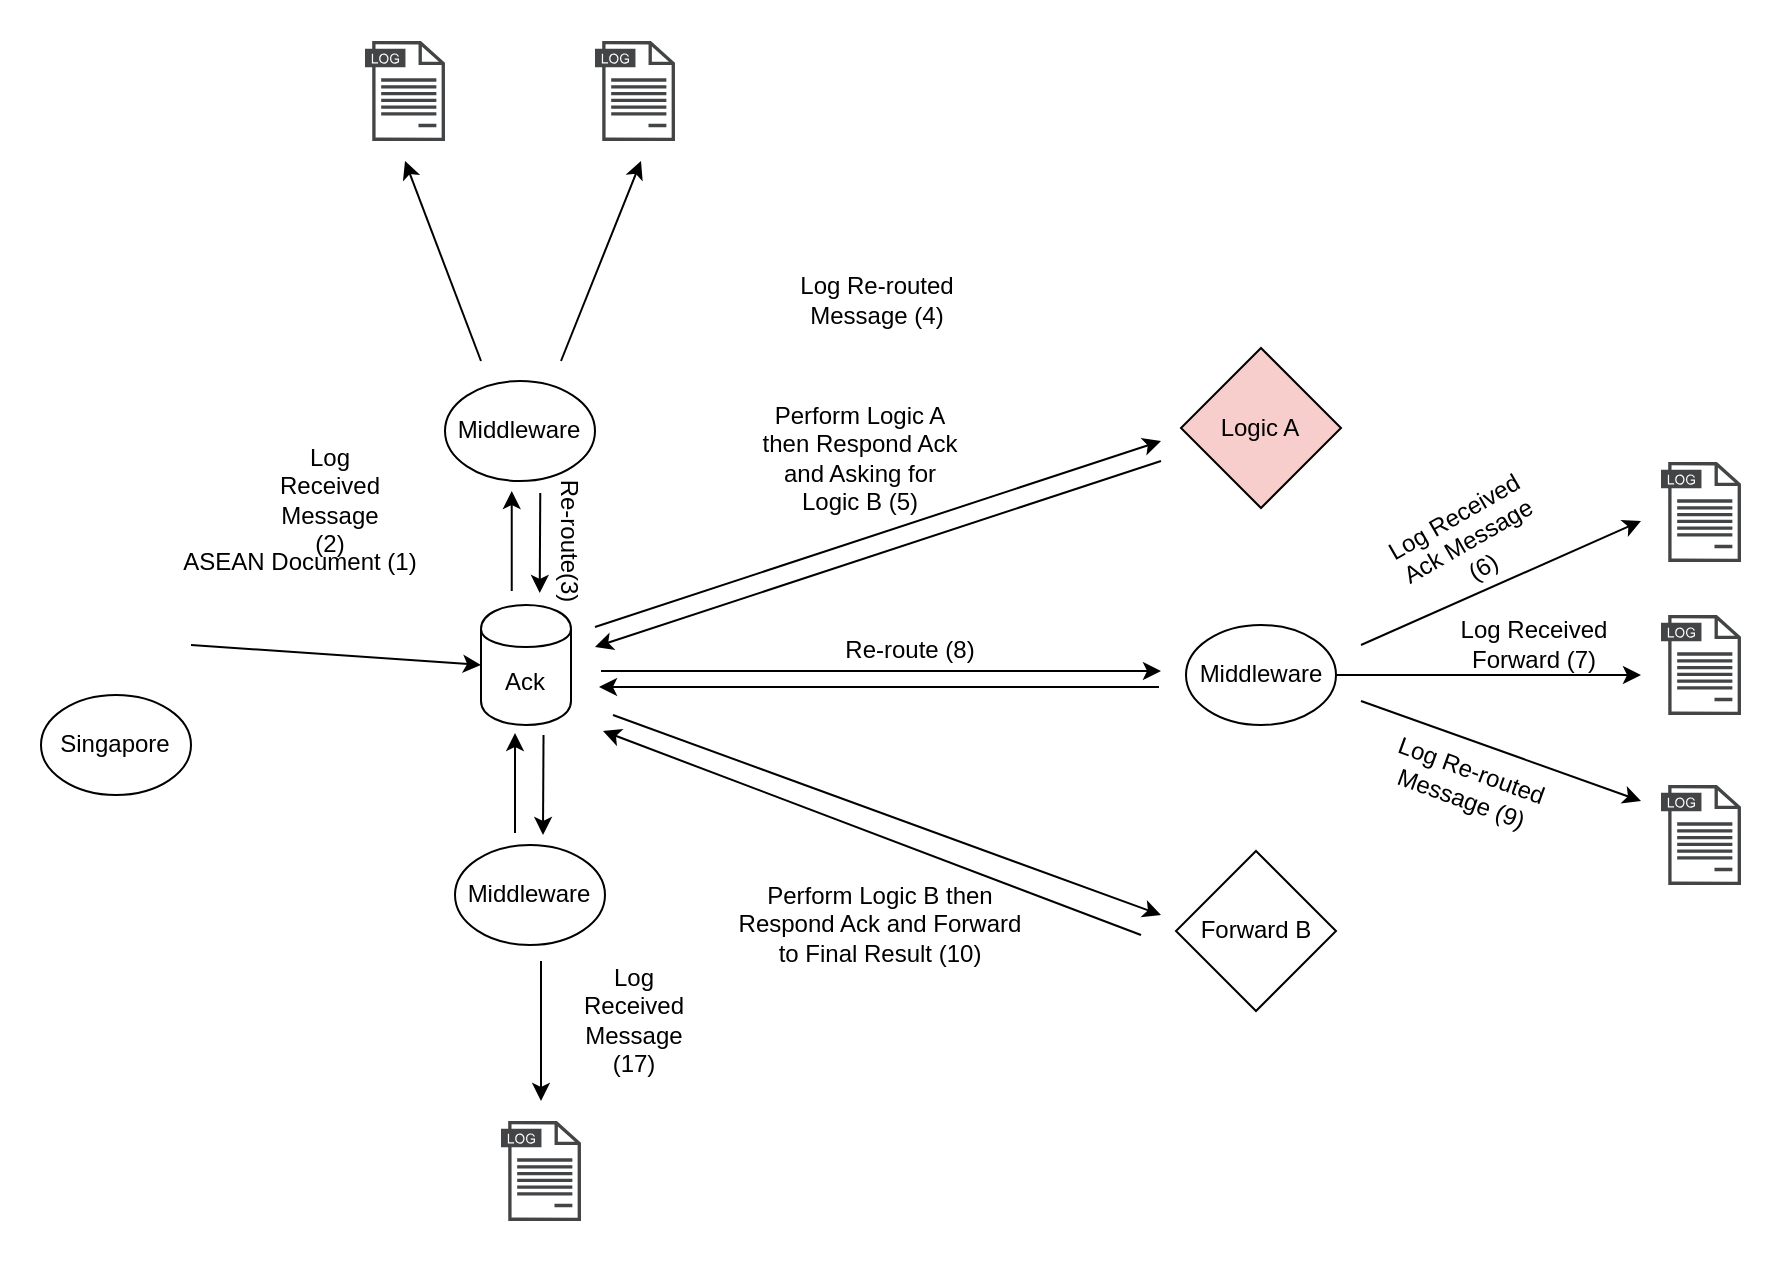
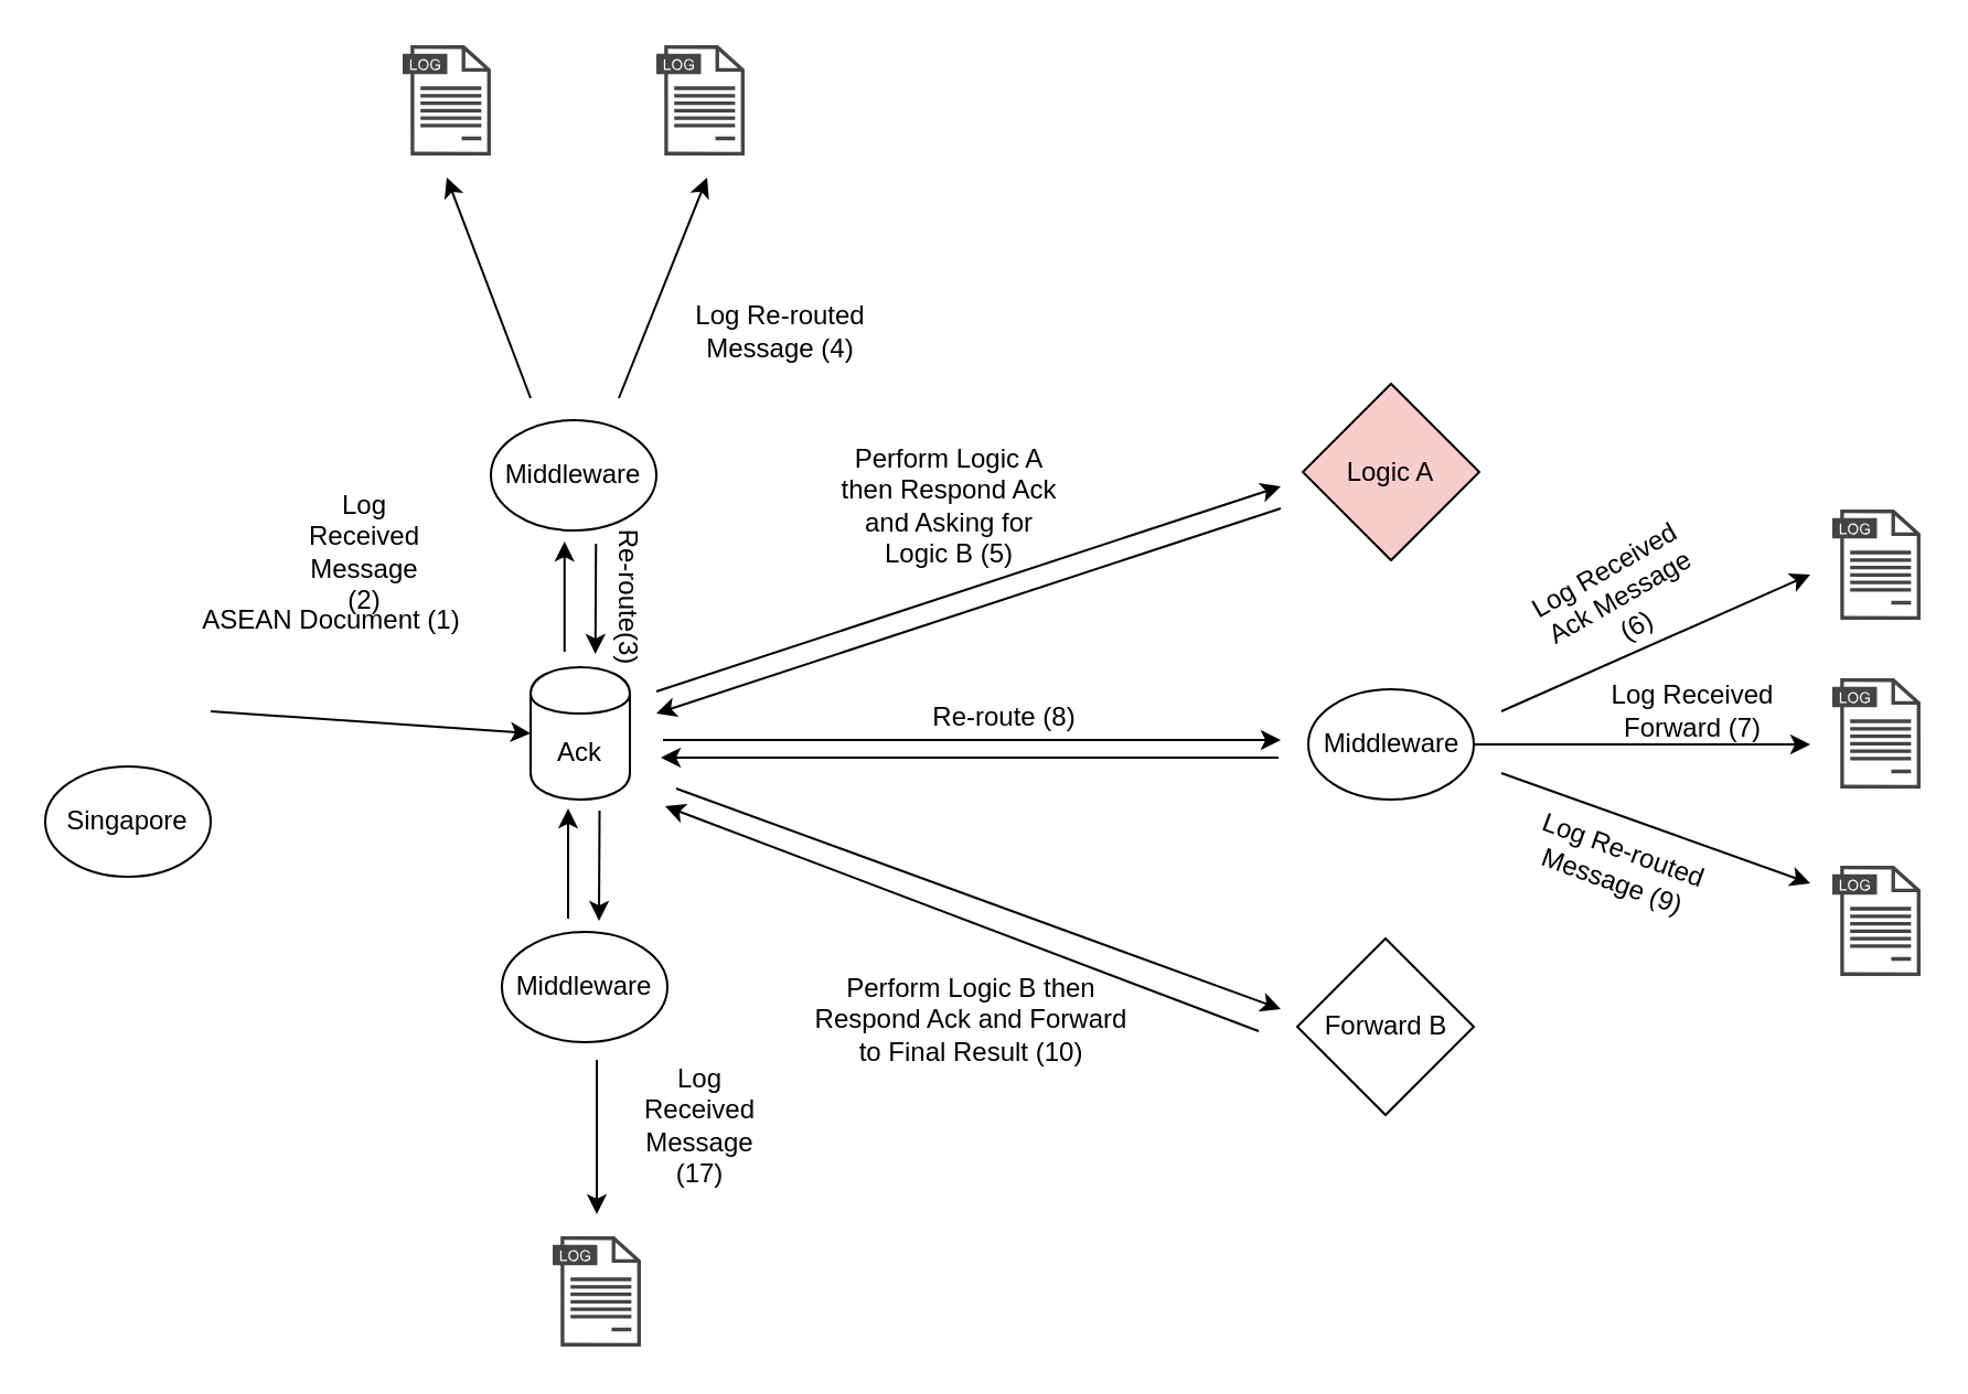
- <mxCell id="38" value="Log Re-routed Message (4)" style="text;html=1;strokeColor=none;fillColor=none;align=center;verticalAlign=middle;whiteSpace=wrap;rounded=0;" vertex="1" parent="1"><mxGeometry x="387" y="140" width="103" height="20" as="geometry" /></mxCell>
+ <mxCell id="38" value="Log Re-routed Message (4)" style="text;html=1;strokeColor=none;fillColor=none;align=center;verticalAlign=middle;whiteSpace=wrap;rounded=0;" vertex="1" parent="1"><mxGeometry x="302" y="140" width="103" height="20" as="geometry" /></mxCell>
